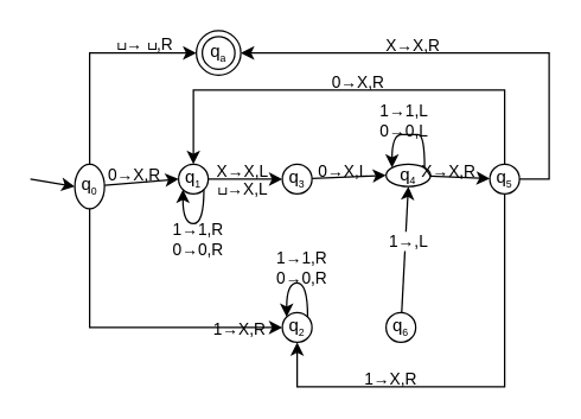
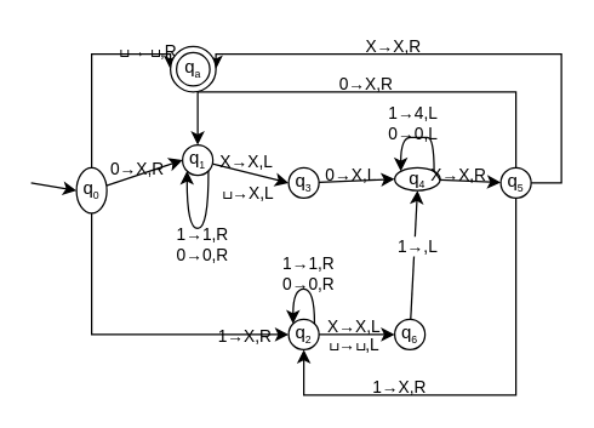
- <mxCell id="40" value="q&lt;sub&gt;&lt;font style=&quot;font-size: 7px;&quot;&gt;a&lt;/font&gt;&lt;/sub&gt;" style="ellipse;shape=doubleEllipse;whiteSpace=wrap;html=1;aspect=fixed;" parent="1" vertex="1"><mxGeometry x="132" y="20" width="30" height="30" as="geometry" /></mxCell>
+ <mxCell id="40" value="q&lt;sub&gt;&lt;font style=&quot;font-size: 7px;&quot;&gt;a&lt;/font&gt;&lt;/sub&gt;" style="ellipse;shape=doubleEllipse;whiteSpace=wrap;html=1;aspect=fixed;" parent="1" vertex="1"><mxGeometry x="112" y="30" width="30" height="30" as="geometry" /></mxCell>
- <mxCell id="29" value="1&lt;font face=&quot;Arial, sans-serif&quot;&gt;&lt;span style=&quot;white-space: pre-wrap;&quot;&gt;→1,L&lt;/span&gt;&lt;/font&gt;&lt;div&gt;&lt;span style=&quot;font-family: Arial, sans-serif; white-space: pre-wrap;&quot;&gt;0&lt;/span&gt;&lt;font face=&quot;Arial, sans-serif&quot;&gt;&lt;span style=&quot;white-space: pre-wrap;&quot;&gt;→&lt;/span&gt;&lt;/font&gt;&lt;span style=&quot;font-family: Arial, sans-serif; white-space: pre-wrap; background-color: initial;&quot;&gt;0,L&lt;/span&gt;&lt;/div&gt;" style="edgeLabel;html=1;align=center;verticalAlign=middle;resizable=0;points=[];labelBackgroundColor=none;" parent="1" vertex="1" connectable="0"><mxGeometry x="271" y="80" as="geometry" /></mxCell>
+ <mxCell id="29" value="1&lt;font face=&quot;Arial, sans-serif&quot;&gt;&lt;span style=&quot;white-space: pre-wrap;&quot;&gt;→4,L&lt;/span&gt;&lt;/font&gt;&lt;div&gt;&lt;span style=&quot;font-family: Arial, sans-serif; white-space: pre-wrap;&quot;&gt;0&lt;/span&gt;&lt;font face=&quot;Arial, sans-serif&quot;&gt;&lt;span style=&quot;white-space: pre-wrap;&quot;&gt;→&lt;/span&gt;&lt;/font&gt;&lt;span style=&quot;font-family: Arial, sans-serif; white-space: pre-wrap; background-color: initial;&quot;&gt;0,L&lt;/span&gt;&lt;/div&gt;" style="edgeLabel;html=1;align=center;verticalAlign=middle;resizable=0;points=[];labelBackgroundColor=none;" parent="1" vertex="1" connectable="0"><mxGeometry x="271" y="80" as="geometry" /></mxCell>
- <mxCell id="12" value="q&lt;sub&gt;&lt;font style=&quot;font-size: 7px;&quot;&gt;1&lt;/font&gt;&lt;/sub&gt;" style="ellipse;whiteSpace=wrap;html=1;aspect=fixed;" parent="1" vertex="1"><mxGeometry x="120" y="110" width="20" height="20" as="geometry" /></mxCell>
+ <mxCell id="12" value="q&lt;sub&gt;&lt;font style=&quot;font-size: 7px;&quot;&gt;1&lt;/font&gt;&lt;/sub&gt;" style="ellipse;whiteSpace=wrap;html=1;aspect=fixed;" parent="1" vertex="1"><mxGeometry x="120" y="95" width="20" height="20" as="geometry" /></mxCell>
+ <mxCell id="31" style="rounded=0;orthogonalLoop=1;jettySize=auto;html=1;entryX=0;entryY=0.5;entryDx=0;entryDy=0;" parent="1" source="34" target="35" edge="1"><mxGeometry relative="1" as="geometry" /></mxCell>
+ <mxCell id="32" value="X&lt;font face=&quot;Arial, sans-serif&quot;&gt;&lt;span style=&quot;white-space: pre-wrap;&quot;&gt;→X,L&lt;/span&gt;&lt;/font&gt;" style="edgeLabel;html=1;align=center;verticalAlign=middle;resizable=0;points=[];labelBackgroundColor=none;" parent="31" vertex="1" connectable="0"><mxGeometry x="-0.256" y="2" relative="1" as="geometry"><mxPoint x="3" y="-4" as="offset" /></mxGeometry></mxCell>
+ <mxCell id="33" value="ப&lt;font face=&quot;Arial, sans-serif&quot;&gt;&lt;span style=&quot;white-space: pre-wrap;&quot;&gt;→&lt;/span&gt;&lt;/font&gt;ப&lt;font face=&quot;Arial, sans-serif&quot;&gt;&lt;span style=&quot;white-space: pre-wrap;&quot;&gt;,L&lt;/span&gt;&lt;/font&gt;" style="edgeLabel;html=1;align=center;verticalAlign=middle;resizable=0;points=[];labelBackgroundColor=none;" parent="31" vertex="1" connectable="0"><mxGeometry x="-0.06" relative="1" as="geometry"><mxPoint x="-2" y="6" as="offset" /></mxGeometry></mxCell>
